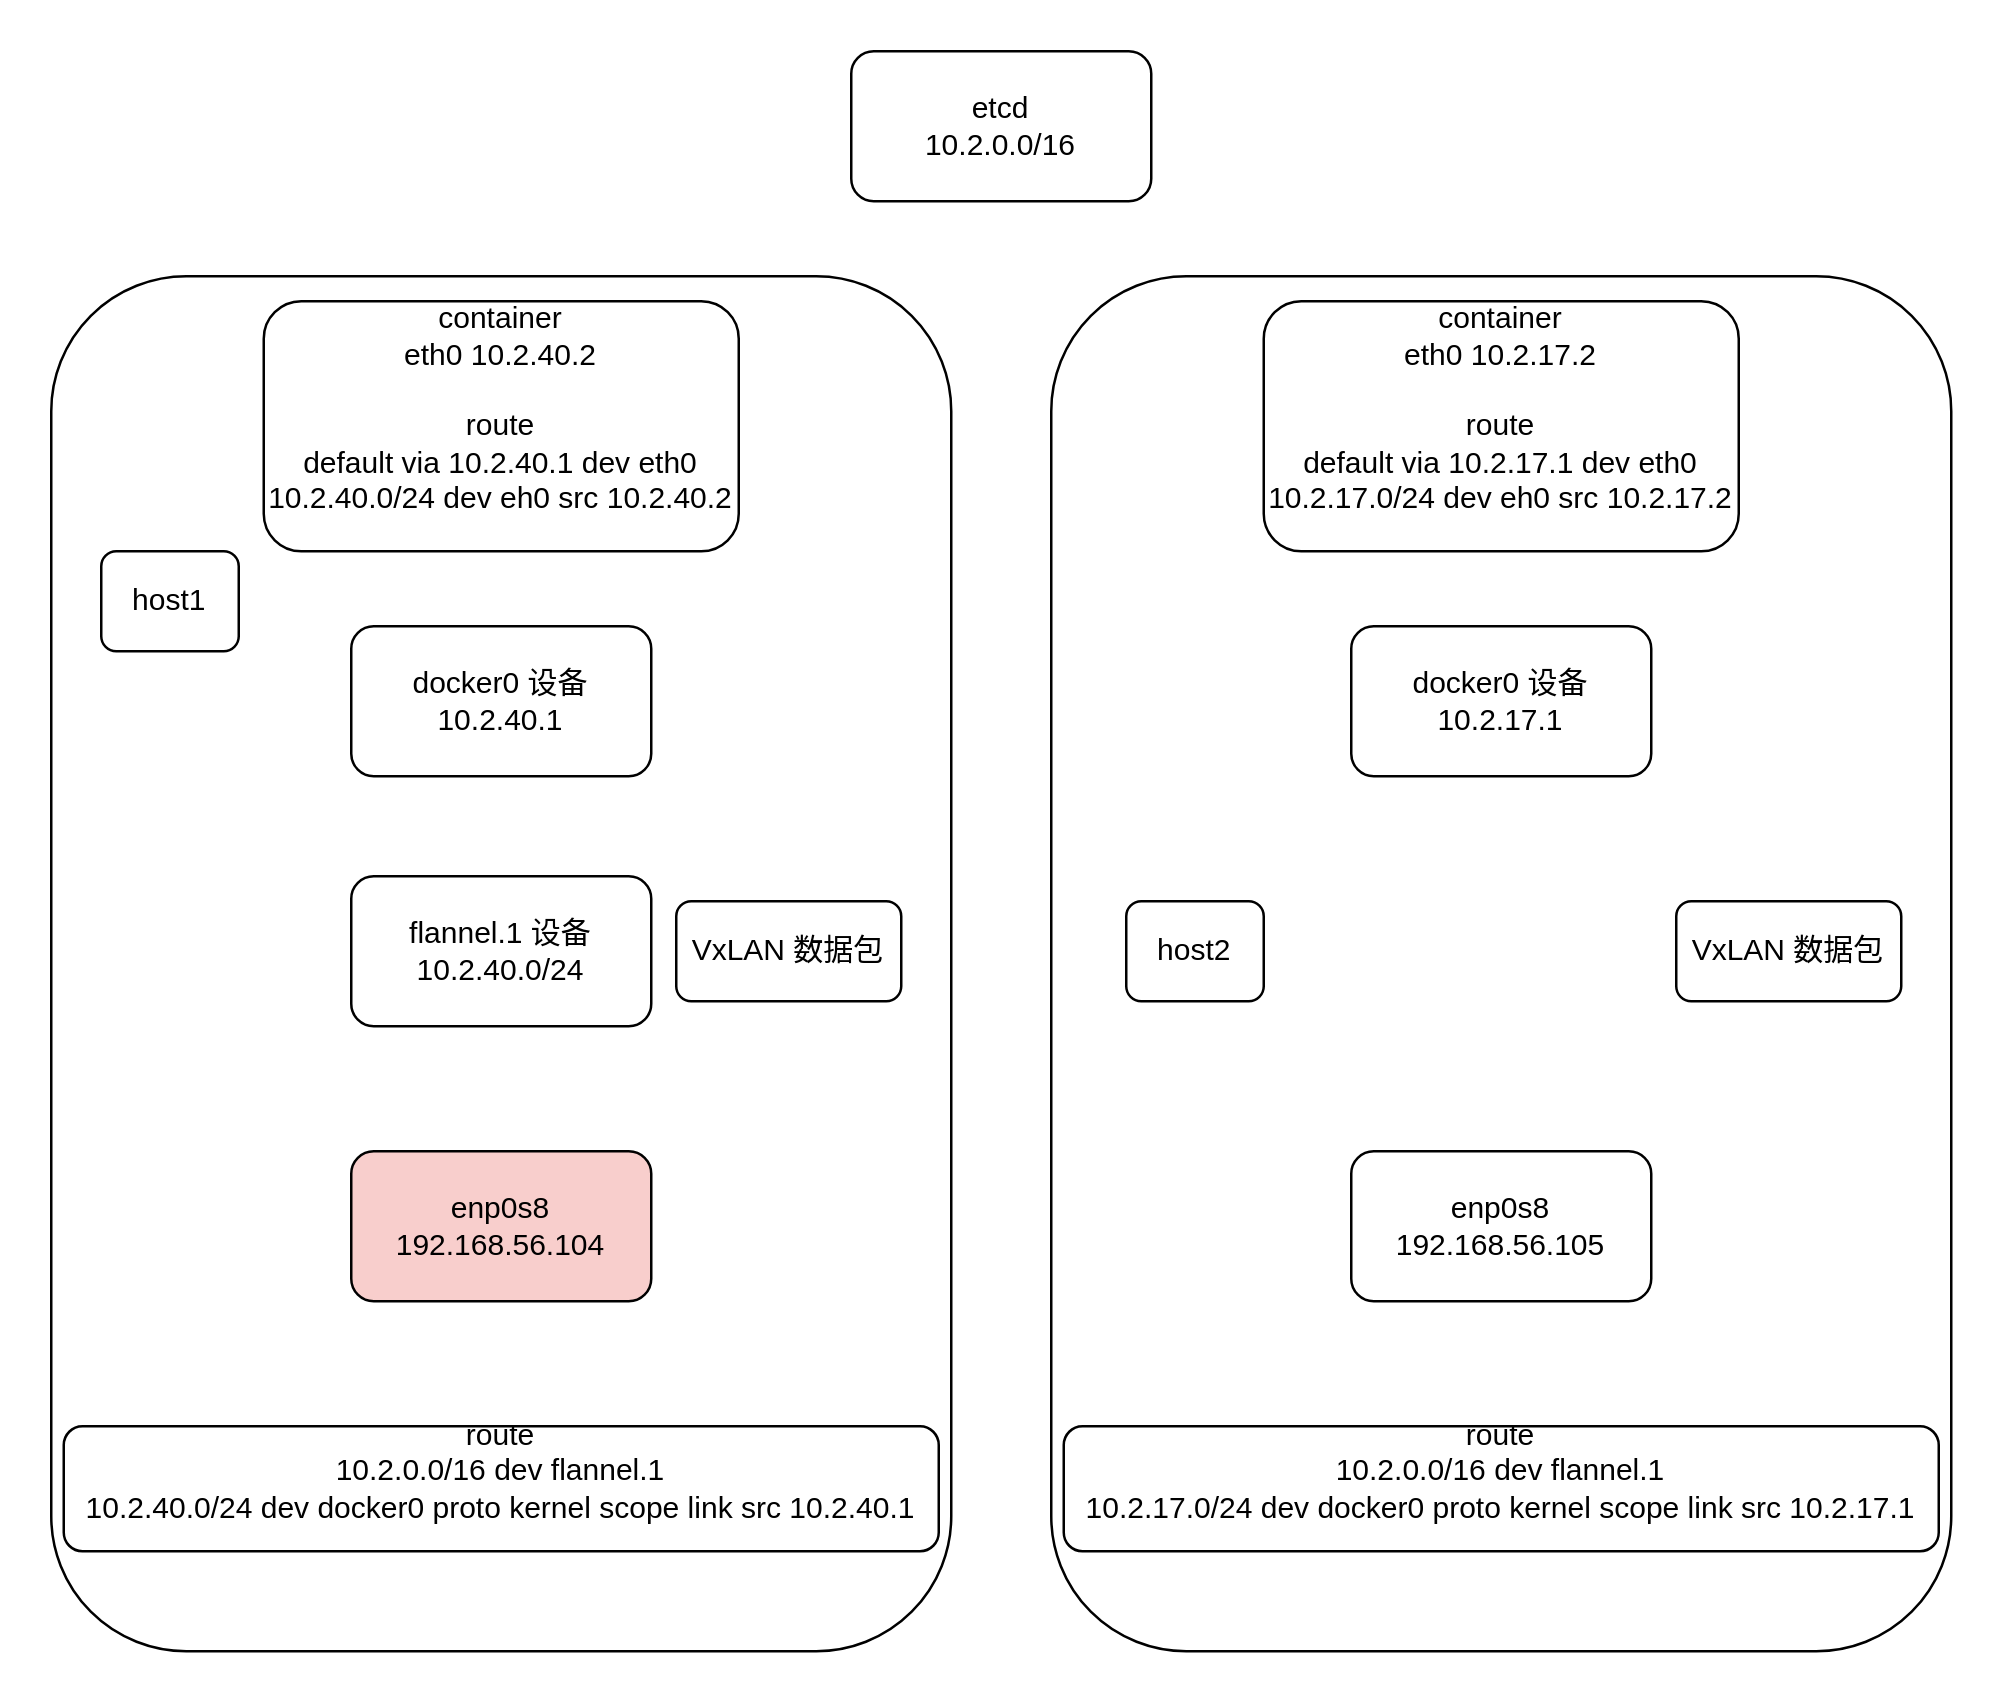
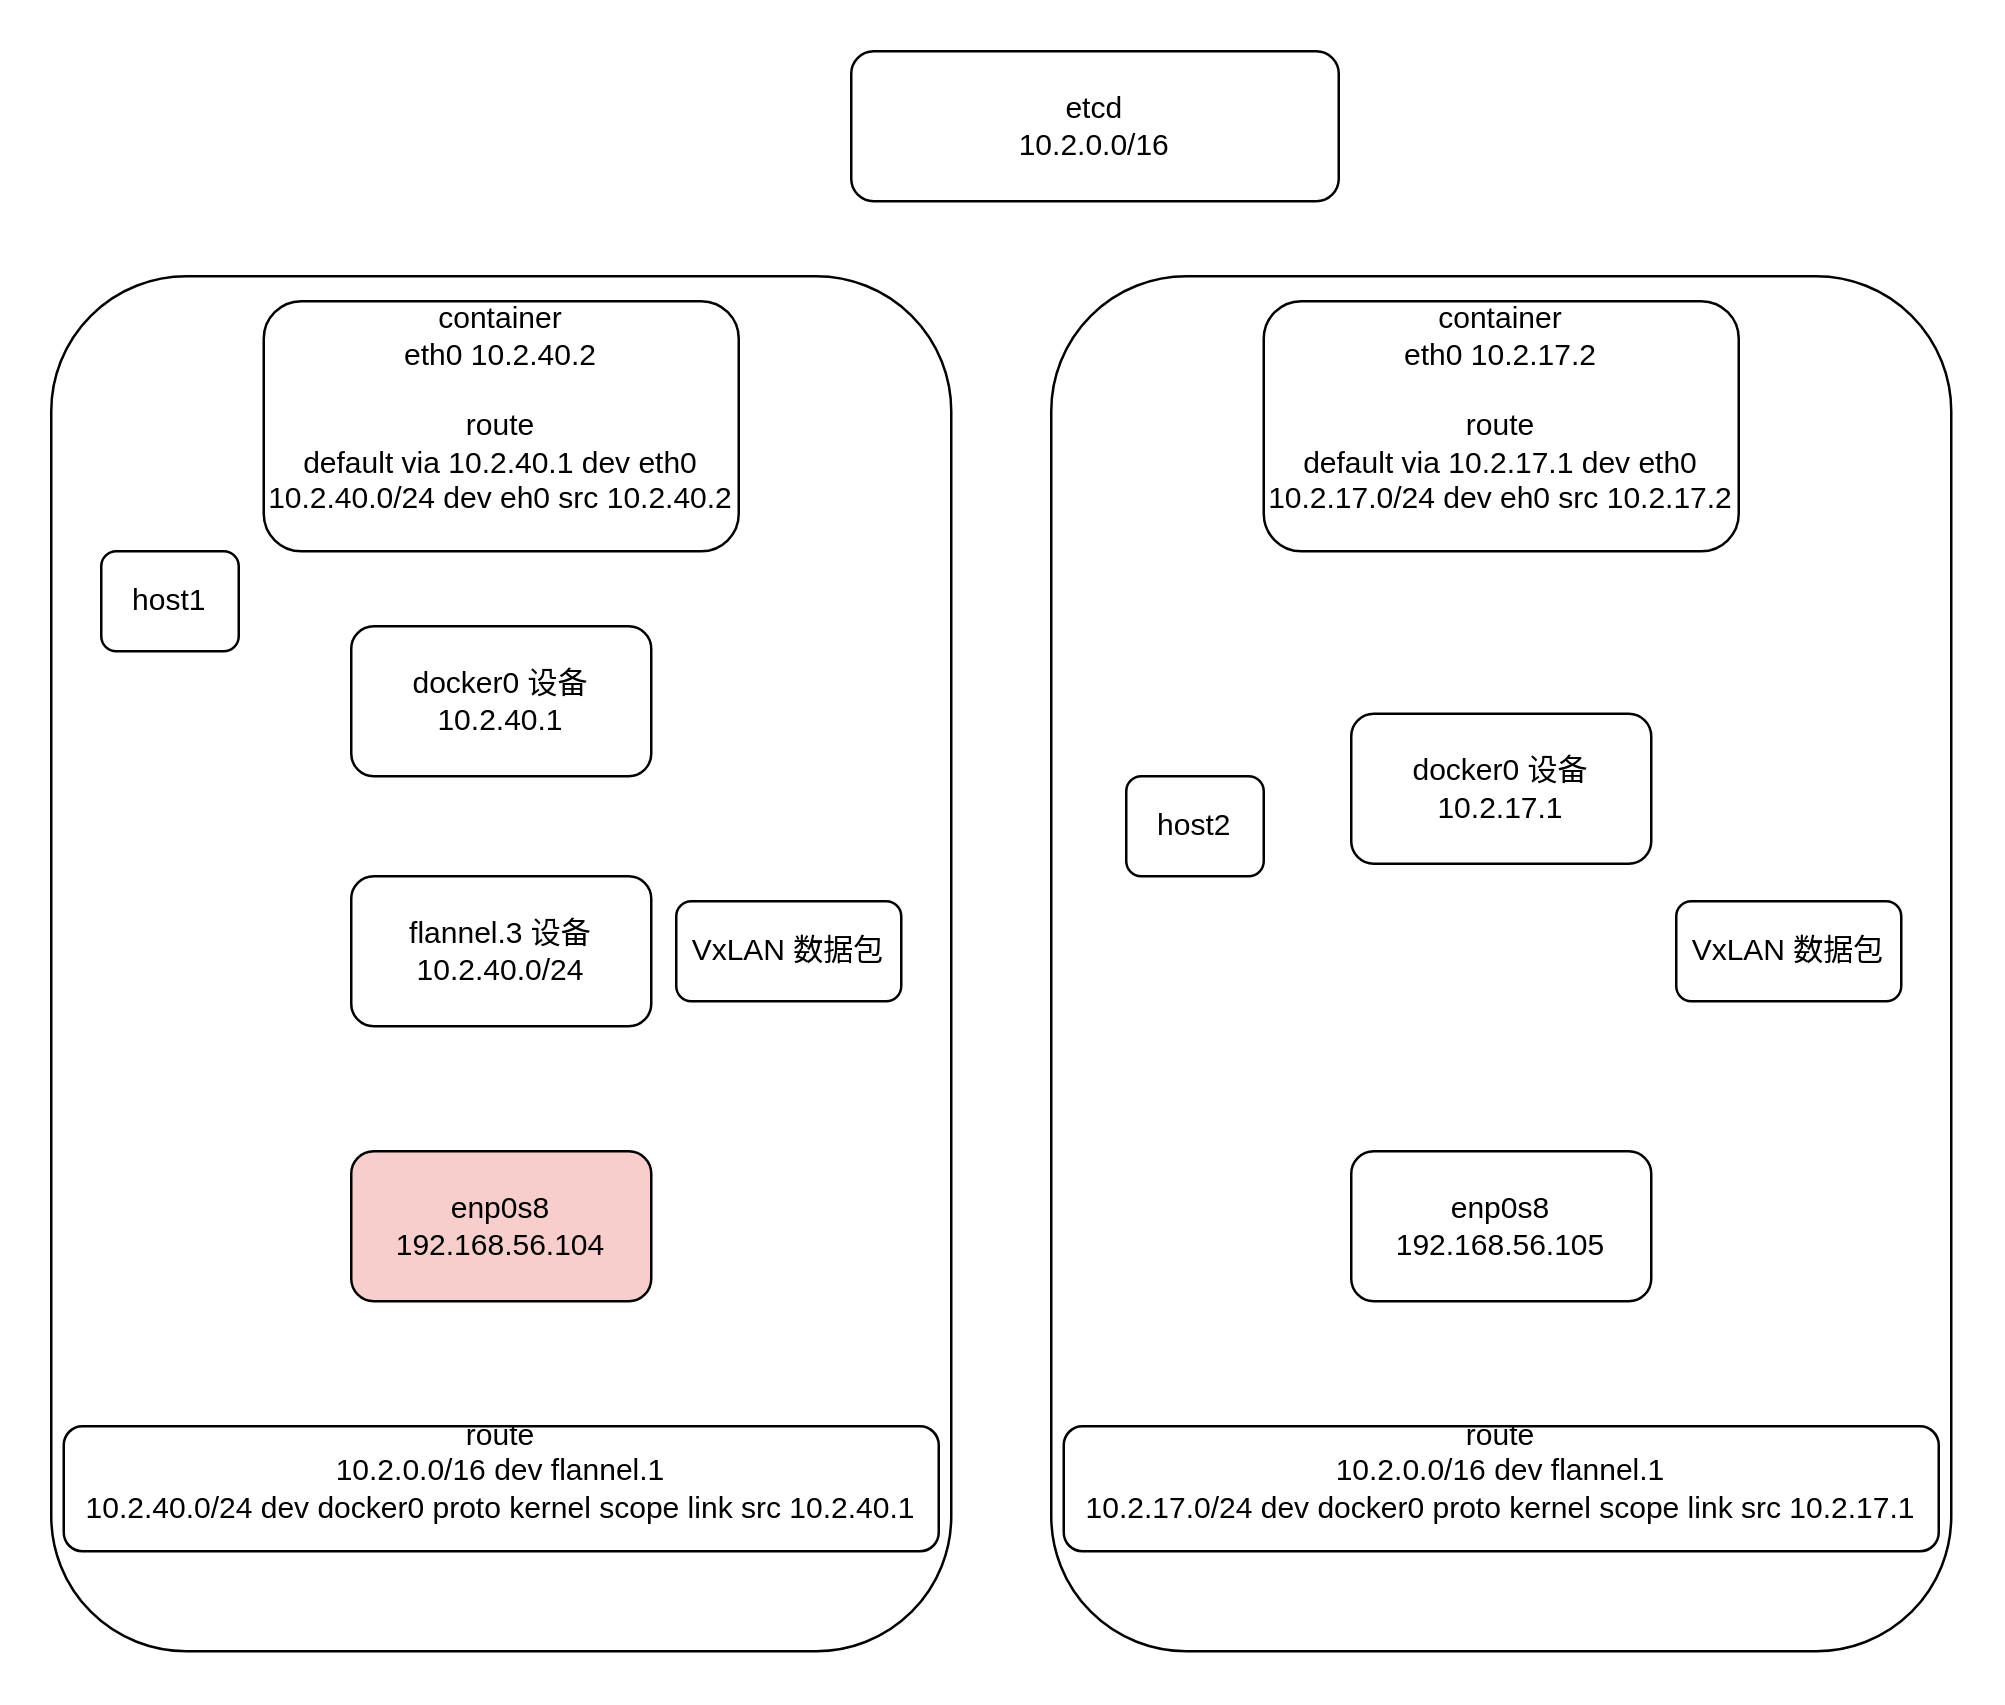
- <mxCell id="4" value="etcd&lt;br&gt;10.2.0.0/16&lt;br&gt;" style="rounded=1;whiteSpace=wrap;html=1;" vertex="1" parent="1"><mxGeometry x="340" y="20" width="120" height="60" as="geometry" /></mxCell>
+ <mxCell id="4" value="etcd&lt;br&gt;10.2.0.0/16&lt;br&gt;" style="rounded=1;whiteSpace=wrap;html=1;" vertex="1" parent="1"><mxGeometry x="340" y="20" width="195" height="60" as="geometry" /></mxCell>
- <mxCell id="8" value="docker0 设备&lt;br&gt;10.2.17.1&lt;br&gt;" style="rounded=1;whiteSpace=wrap;html=1;" vertex="1" parent="1"><mxGeometry x="540" y="250" width="120" height="60" as="geometry" /></mxCell>
+ <mxCell id="8" value="docker0 设备&lt;br&gt;10.2.17.1&lt;br&gt;" style="rounded=1;whiteSpace=wrap;html=1;" vertex="1" parent="1"><mxGeometry x="540" y="285" width="120" height="60" as="geometry" /></mxCell>
- <mxCell id="5" value="flannel.1 设备&lt;br&gt;10.2.40.0/24&lt;br&gt;" style="rounded=1;whiteSpace=wrap;html=1;" vertex="1" parent="1"><mxGeometry x="140" y="350" width="120" height="60" as="geometry" /></mxCell>
+ <mxCell id="5" value="flannel.3 设备&lt;br&gt;10.2.40.0/24&lt;br&gt;" style="rounded=1;whiteSpace=wrap;html=1;" vertex="1" parent="1"><mxGeometry x="140" y="350" width="120" height="60" as="geometry" /></mxCell>
- <mxCell id="15" value="host2&lt;br&gt;" style="rounded=1;whiteSpace=wrap;html=1;" vertex="1" parent="1"><mxGeometry x="450" y="360" width="55" height="40" as="geometry" /></mxCell>
+ <mxCell id="15" value="host2&lt;br&gt;" style="rounded=1;whiteSpace=wrap;html=1;" vertex="1" parent="1"><mxGeometry x="450" y="310" width="55" height="40" as="geometry" /></mxCell>
